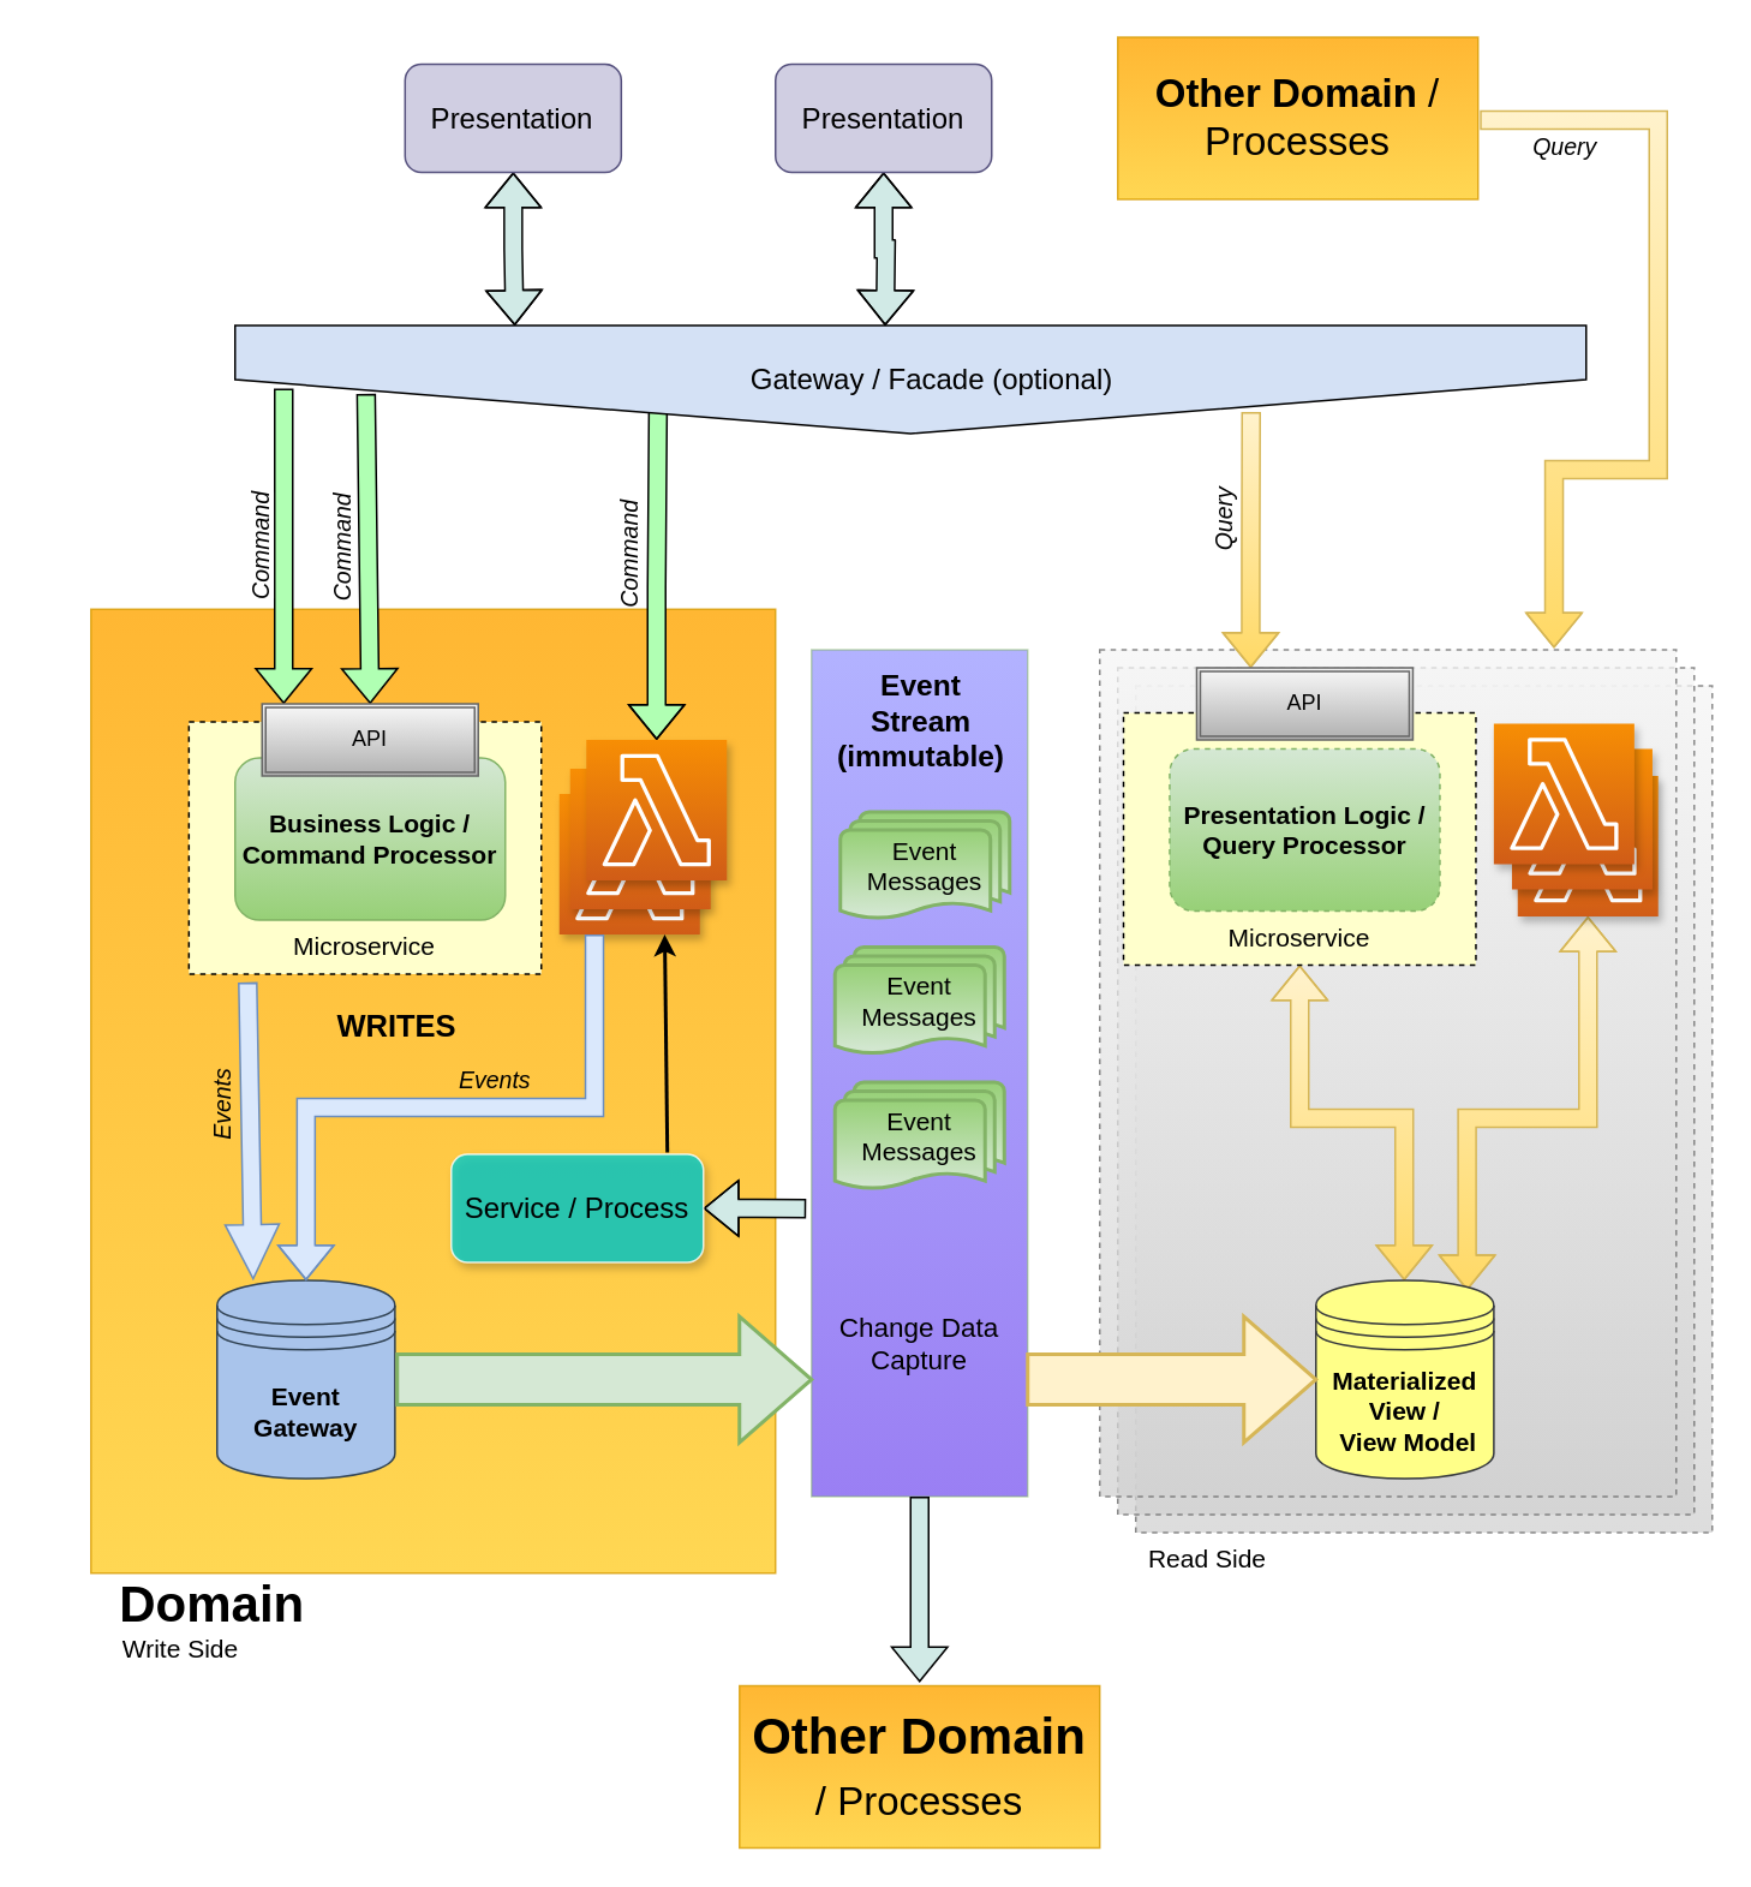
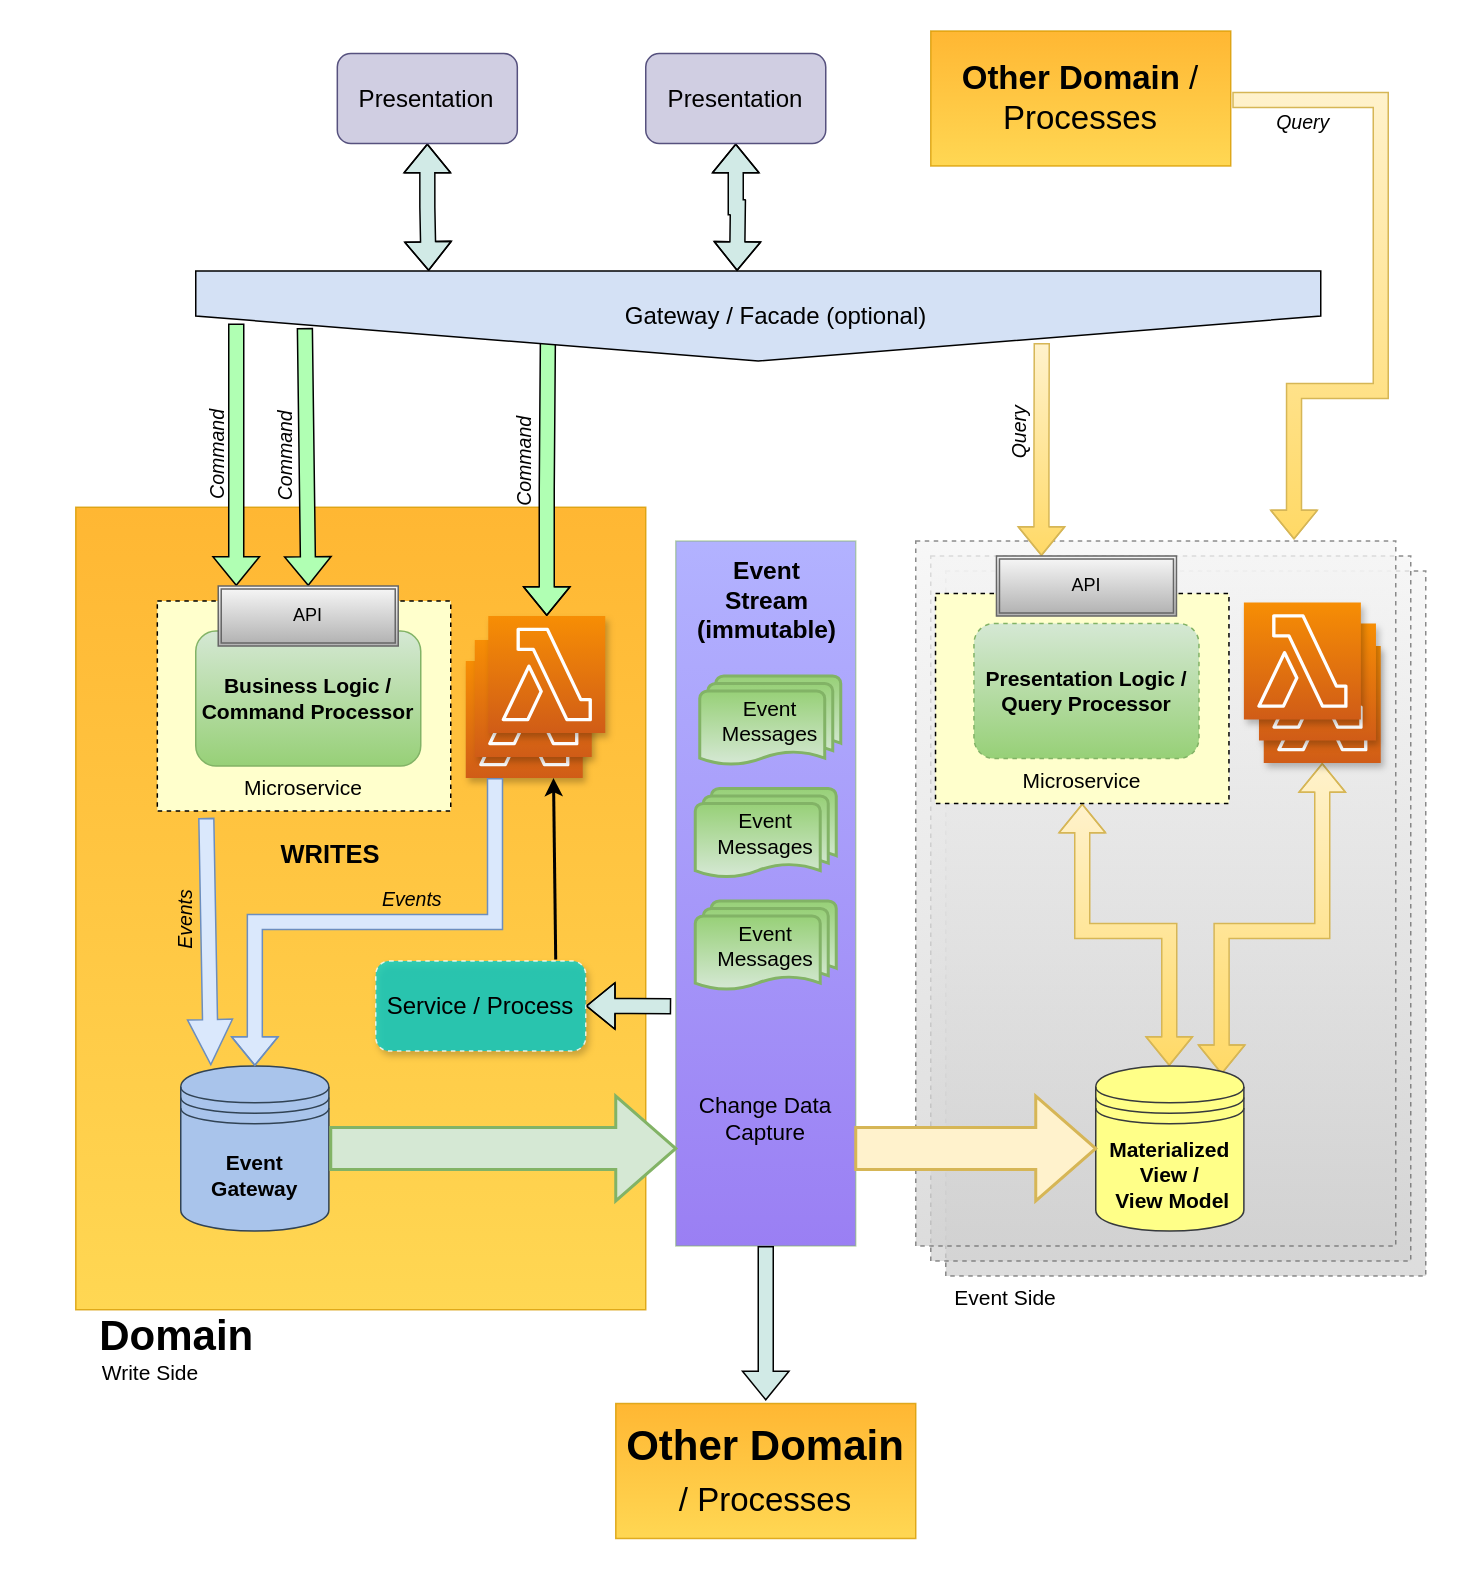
- <mxCell id="64" value="Service / Process" style="rounded=1;whiteSpace=wrap;html=1;shadow=1;labelBackgroundColor=none;sketch=0;fontFamily=Helvetica;fontSize=16;fontColor=#000000;strokeColor=#FFFFFF;fillColor=#00CCCC;gradientColor=none;gradientDirection=north;opacity=80;" vertex="1" parent="1"><mxGeometry x="250" y="640" width="140" height="60" as="geometry" /></mxCell>
+ <mxCell id="64" value="Service / Process" style="rounded=1;whiteSpace=wrap;html=1;shadow=1;labelBackgroundColor=none;sketch=0;fontFamily=Helvetica;fontSize=16;fontColor=#000000;strokeColor=#FFFFFF;fillColor=#00CCCC;gradientColor=none;gradientDirection=north;opacity=80;dashed=1;" vertex="1" parent="1"><mxGeometry x="250" y="640" width="140" height="60" as="geometry" /></mxCell>
- <mxCell id="46" value="Read Side" style="text;html=1;strokeColor=none;fillColor=none;align=center;verticalAlign=middle;whiteSpace=wrap;rounded=0;dashed=1;fontFamily=Helvetica;fontSize=14;fontColor=#000000;" vertex="1" parent="1"><mxGeometry x="590" y="850" width="160" height="30" as="geometry" /></mxCell>
+ <mxCell id="46" value="Event Side" style="text;html=1;strokeColor=none;fillColor=none;align=center;verticalAlign=middle;whiteSpace=wrap;rounded=0;dashed=1;fontFamily=Helvetica;fontSize=14;fontColor=#000000;" vertex="1" parent="1"><mxGeometry x="590" y="850" width="160" height="30" as="geometry" /></mxCell>
